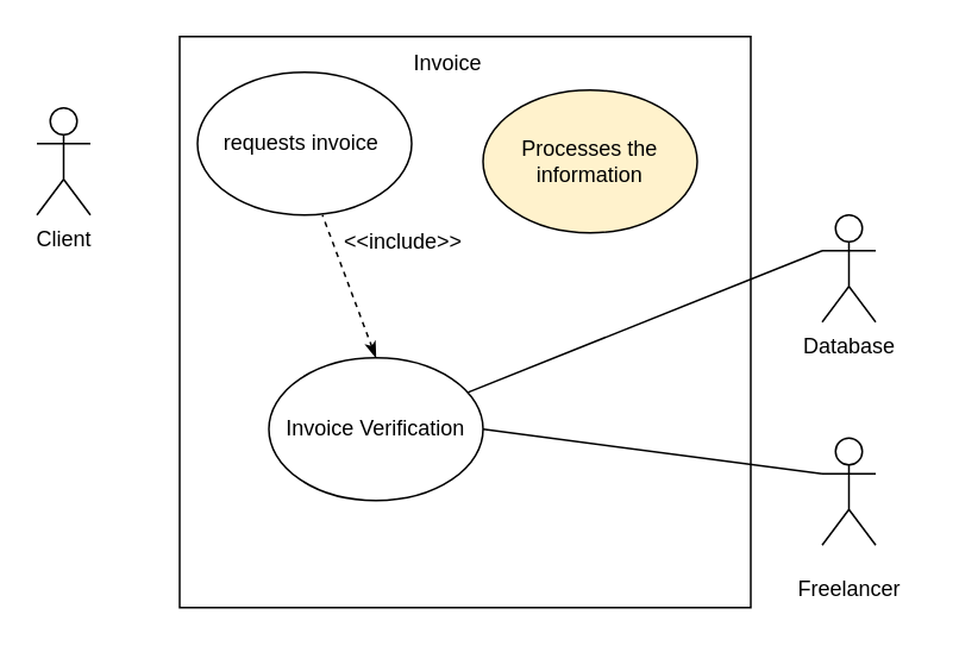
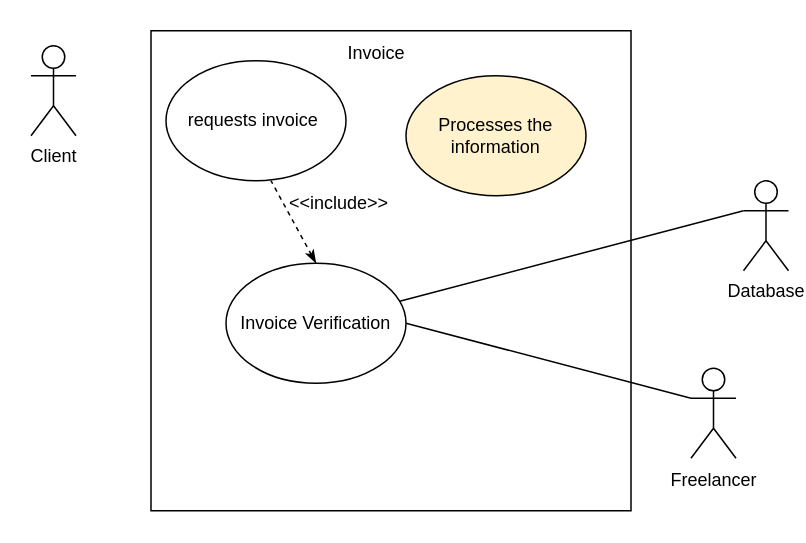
- <mxCell id="4" value="Client" style="shape=umlActor;verticalLabelPosition=bottom;verticalAlign=top;html=1;outlineConnect=0;" parent="1" vertex="1"><mxGeometry x="20" y="60" width="30" height="60" as="geometry" /></mxCell>
+ <mxCell id="4" value="Client" style="shape=umlActor;verticalLabelPosition=bottom;verticalAlign=top;html=1;outlineConnect=0;" parent="1" vertex="1"><mxGeometry x="20" y="30" width="30" height="60" as="geometry" /></mxCell>
- <mxCell id="5" value="Database" style="shape=umlActor;verticalLabelPosition=bottom;verticalAlign=top;html=1;outlineConnect=0;" parent="1" vertex="1"><mxGeometry x="460" y="120" width="30" height="60" as="geometry" /></mxCell>
+ <mxCell id="5" value="Database" style="shape=umlActor;verticalLabelPosition=bottom;verticalAlign=top;html=1;outlineConnect=0;" parent="1" vertex="1"><mxGeometry x="495" y="120" width="30" height="60" as="geometry" /></mxCell>
- <mxCell id="8" value="Invoice Verification" style="ellipse;whiteSpace=wrap;html=1;" parent="1" vertex="1"><mxGeometry x="150" y="200" width="120" height="80" as="geometry" /></mxCell>
+ <mxCell id="8" value="Invoice Verification" style="ellipse;whiteSpace=wrap;html=1;" parent="1" vertex="1"><mxGeometry x="150" y="175" width="120" height="80" as="geometry" /></mxCell>
- <mxCell id="6" value="Freelancer" style="text;html=1;align=center;verticalAlign=middle;resizable=0;points=[];autosize=1;strokeColor=none;fillColor=none;" parent="1" vertex="1"><mxGeometry x="435" y="315" width="80" height="30" as="geometry" /></mxCell>
+ <mxCell id="6" value="Freelancer" style="text;html=1;align=center;verticalAlign=middle;resizable=0;points=[];autosize=1;strokeColor=none;fillColor=none;" parent="1" vertex="1"><mxGeometry x="435" y="305" width="80" height="30" as="geometry" /></mxCell>
